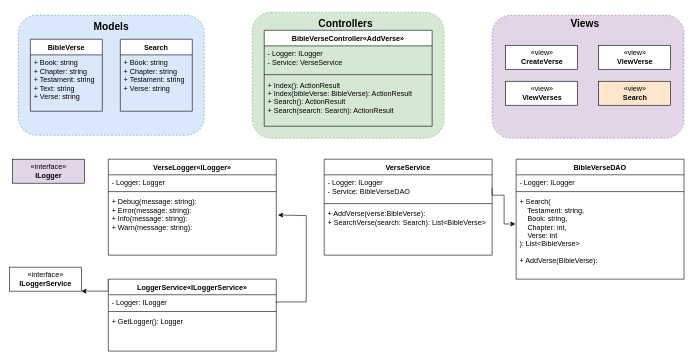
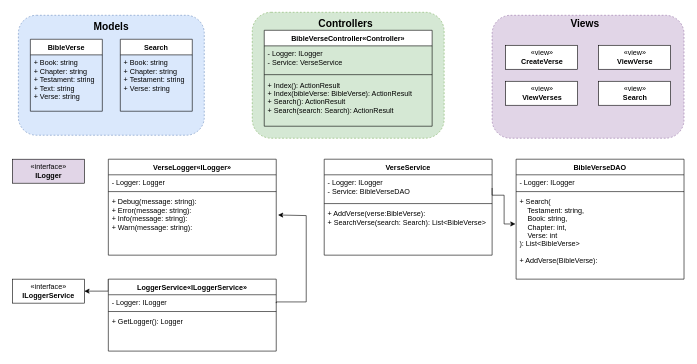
- <mxCell id="35" value="BibleVerseController«AddVerse»" style="swimlane;fontStyle=1;align=center;verticalAlign=top;childLayout=stackLayout;horizontal=1;startSize=26;horizontalStack=0;resizeParent=1;resizeParentMax=0;resizeLast=0;collapsible=1;marginBottom=0;" vertex="1" parent="1"><mxGeometry x="440" y="50" width="280" height="160" as="geometry" /></mxCell>
+ <mxCell id="35" value="BibleVerseController«Controller»" style="swimlane;fontStyle=1;align=center;verticalAlign=top;childLayout=stackLayout;horizontal=1;startSize=26;horizontalStack=0;resizeParent=1;resizeParentMax=0;resizeLast=0;collapsible=1;marginBottom=0;" vertex="1" parent="1"><mxGeometry x="440" y="50" width="280" height="160" as="geometry" /></mxCell>
- <mxCell id="32" value="«view»&lt;br&gt;&lt;b&gt;Search&lt;/b&gt;" style="html=1;fillColor=#ffe6cc;" vertex="1" parent="1"><mxGeometry x="997.5" y="135" width="120" height="40" as="geometry" /></mxCell>
+ <mxCell id="32" value="«view»&lt;br&gt;&lt;b&gt;Search&lt;/b&gt;" style="html=1;" vertex="1" parent="1"><mxGeometry x="997.5" y="135" width="120" height="40" as="geometry" /></mxCell>
- <mxCell id="3" value="«interface»&lt;br&gt;&lt;b&gt;ILoggerService&lt;/b&gt;" style="html=1;" vertex="1" parent="1"><mxGeometry x="15" y="445" width="120" height="40" as="geometry" /></mxCell>
+ <mxCell id="3" value="«interface»&lt;br&gt;&lt;b&gt;ILoggerService&lt;/b&gt;" style="html=1;" vertex="1" parent="1"><mxGeometry x="20" y="465" width="120" height="40" as="geometry" /></mxCell>
